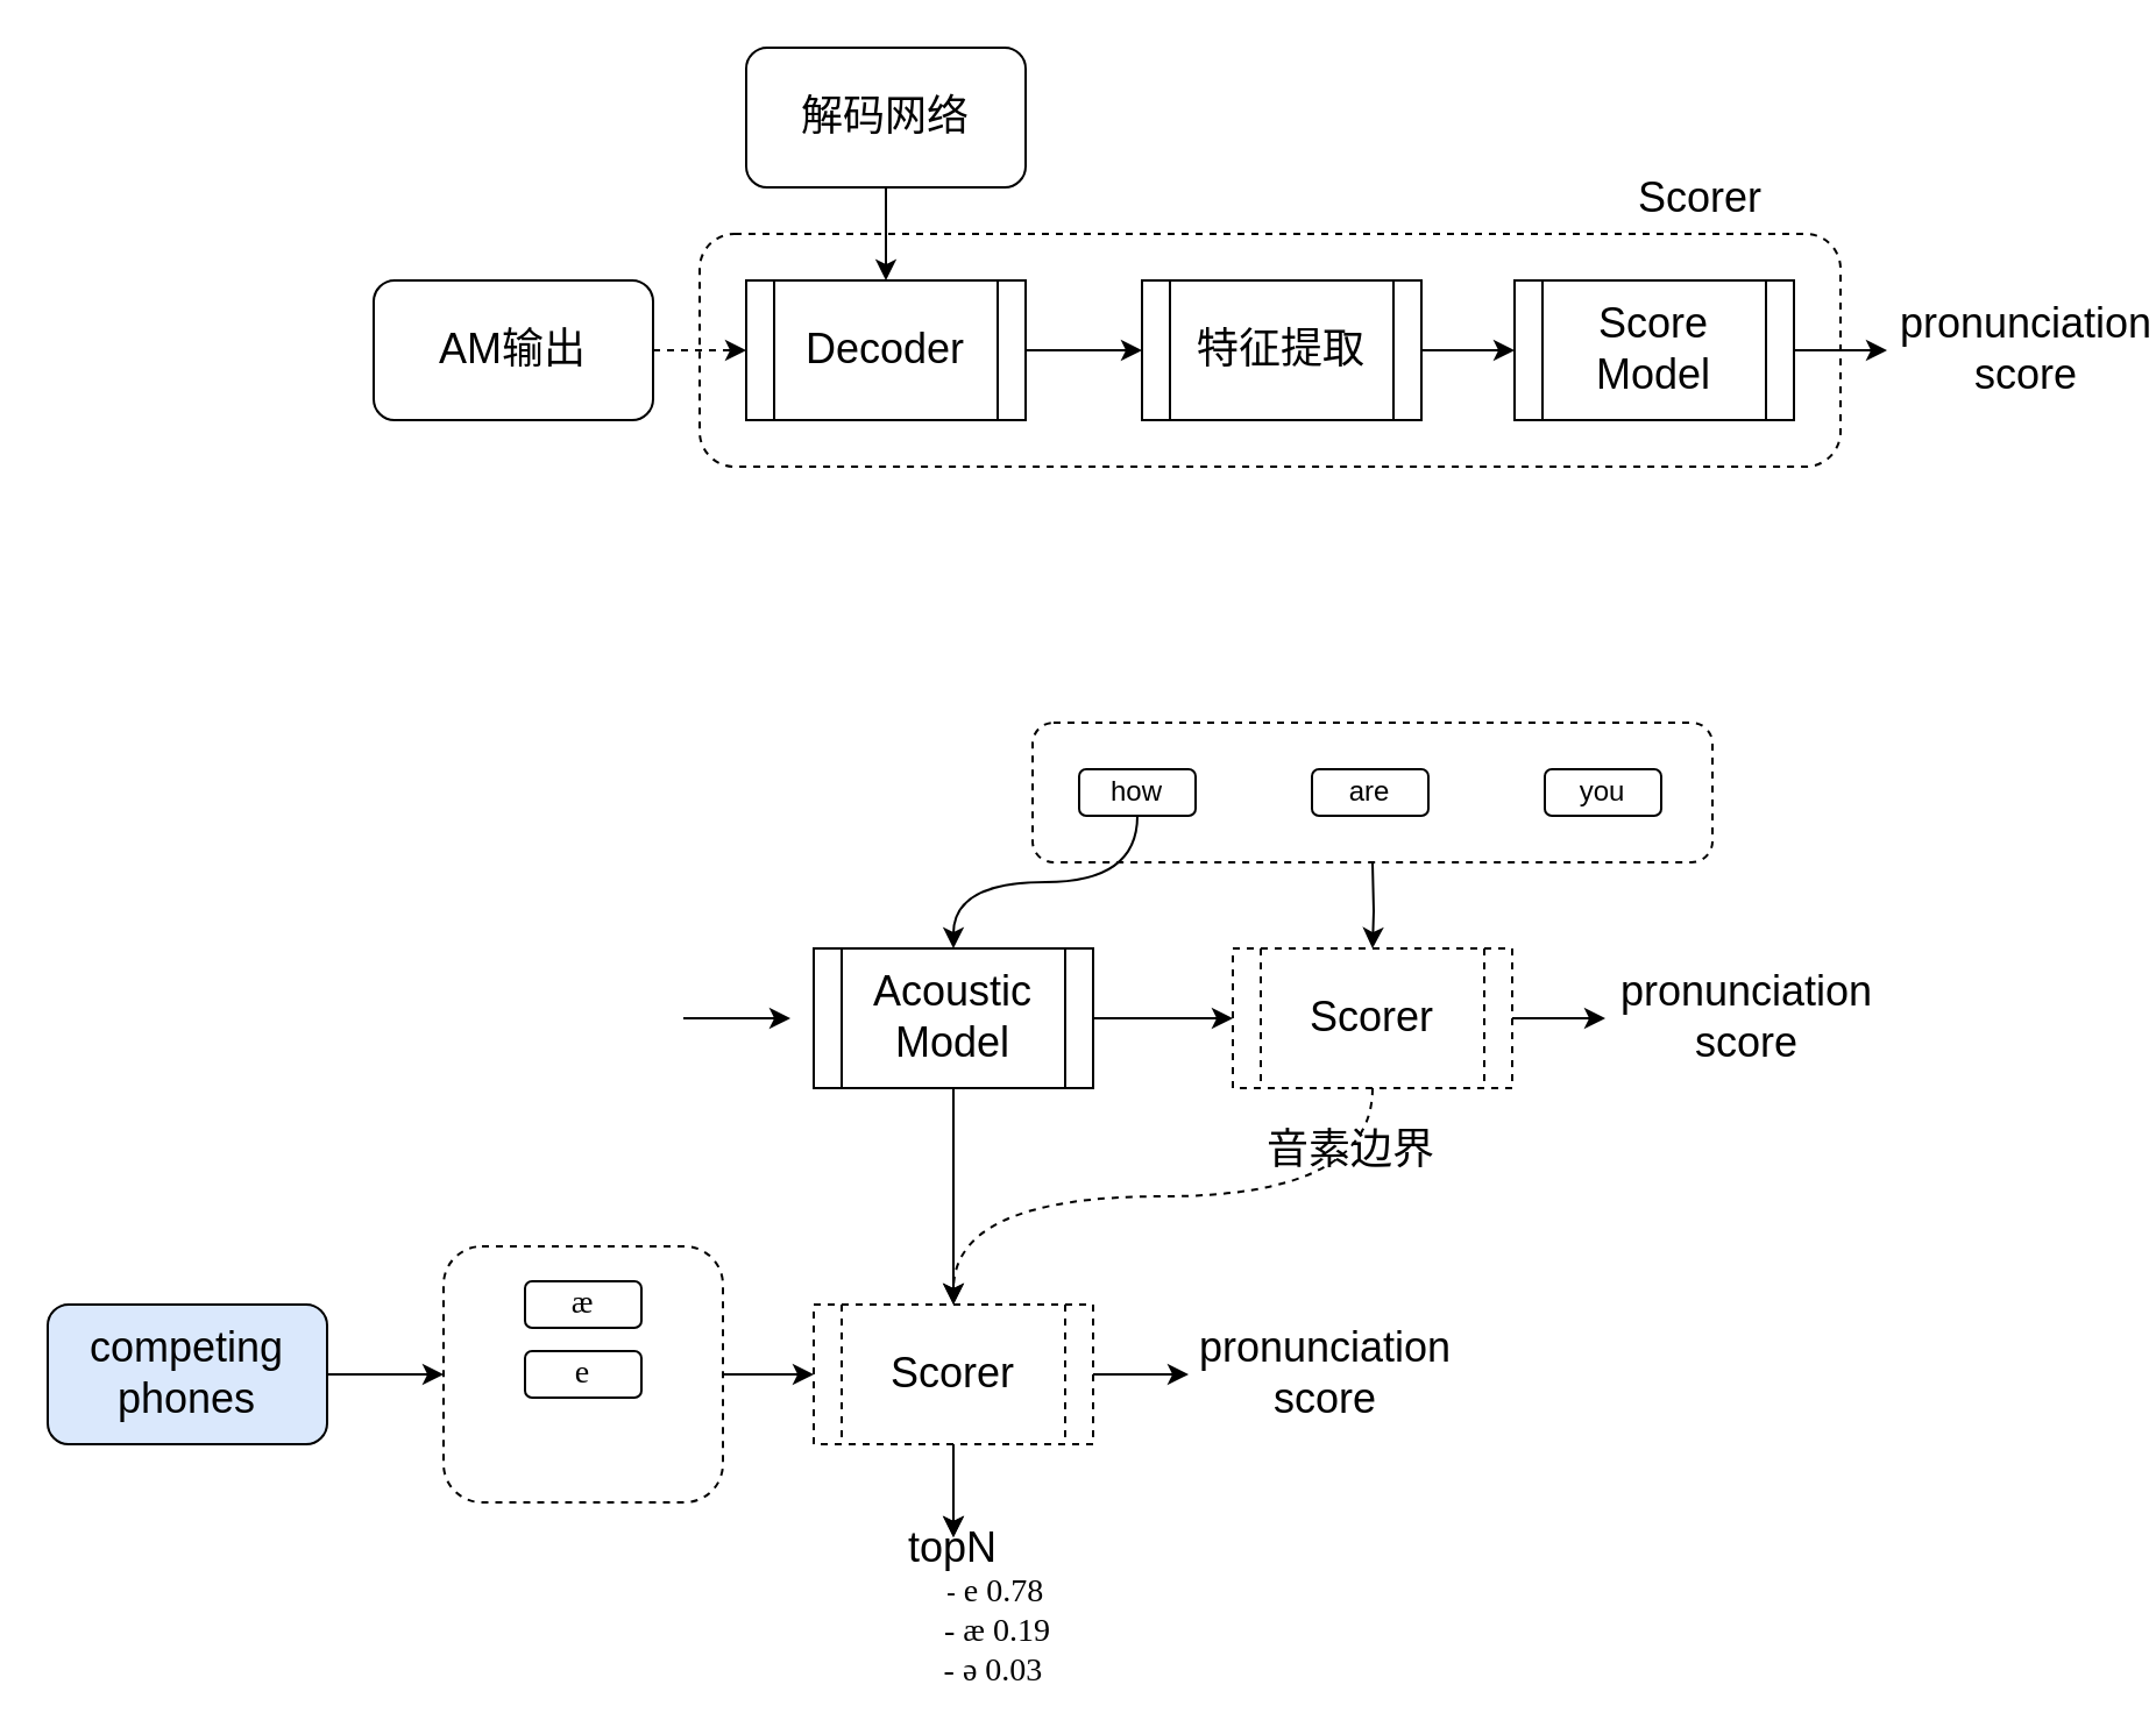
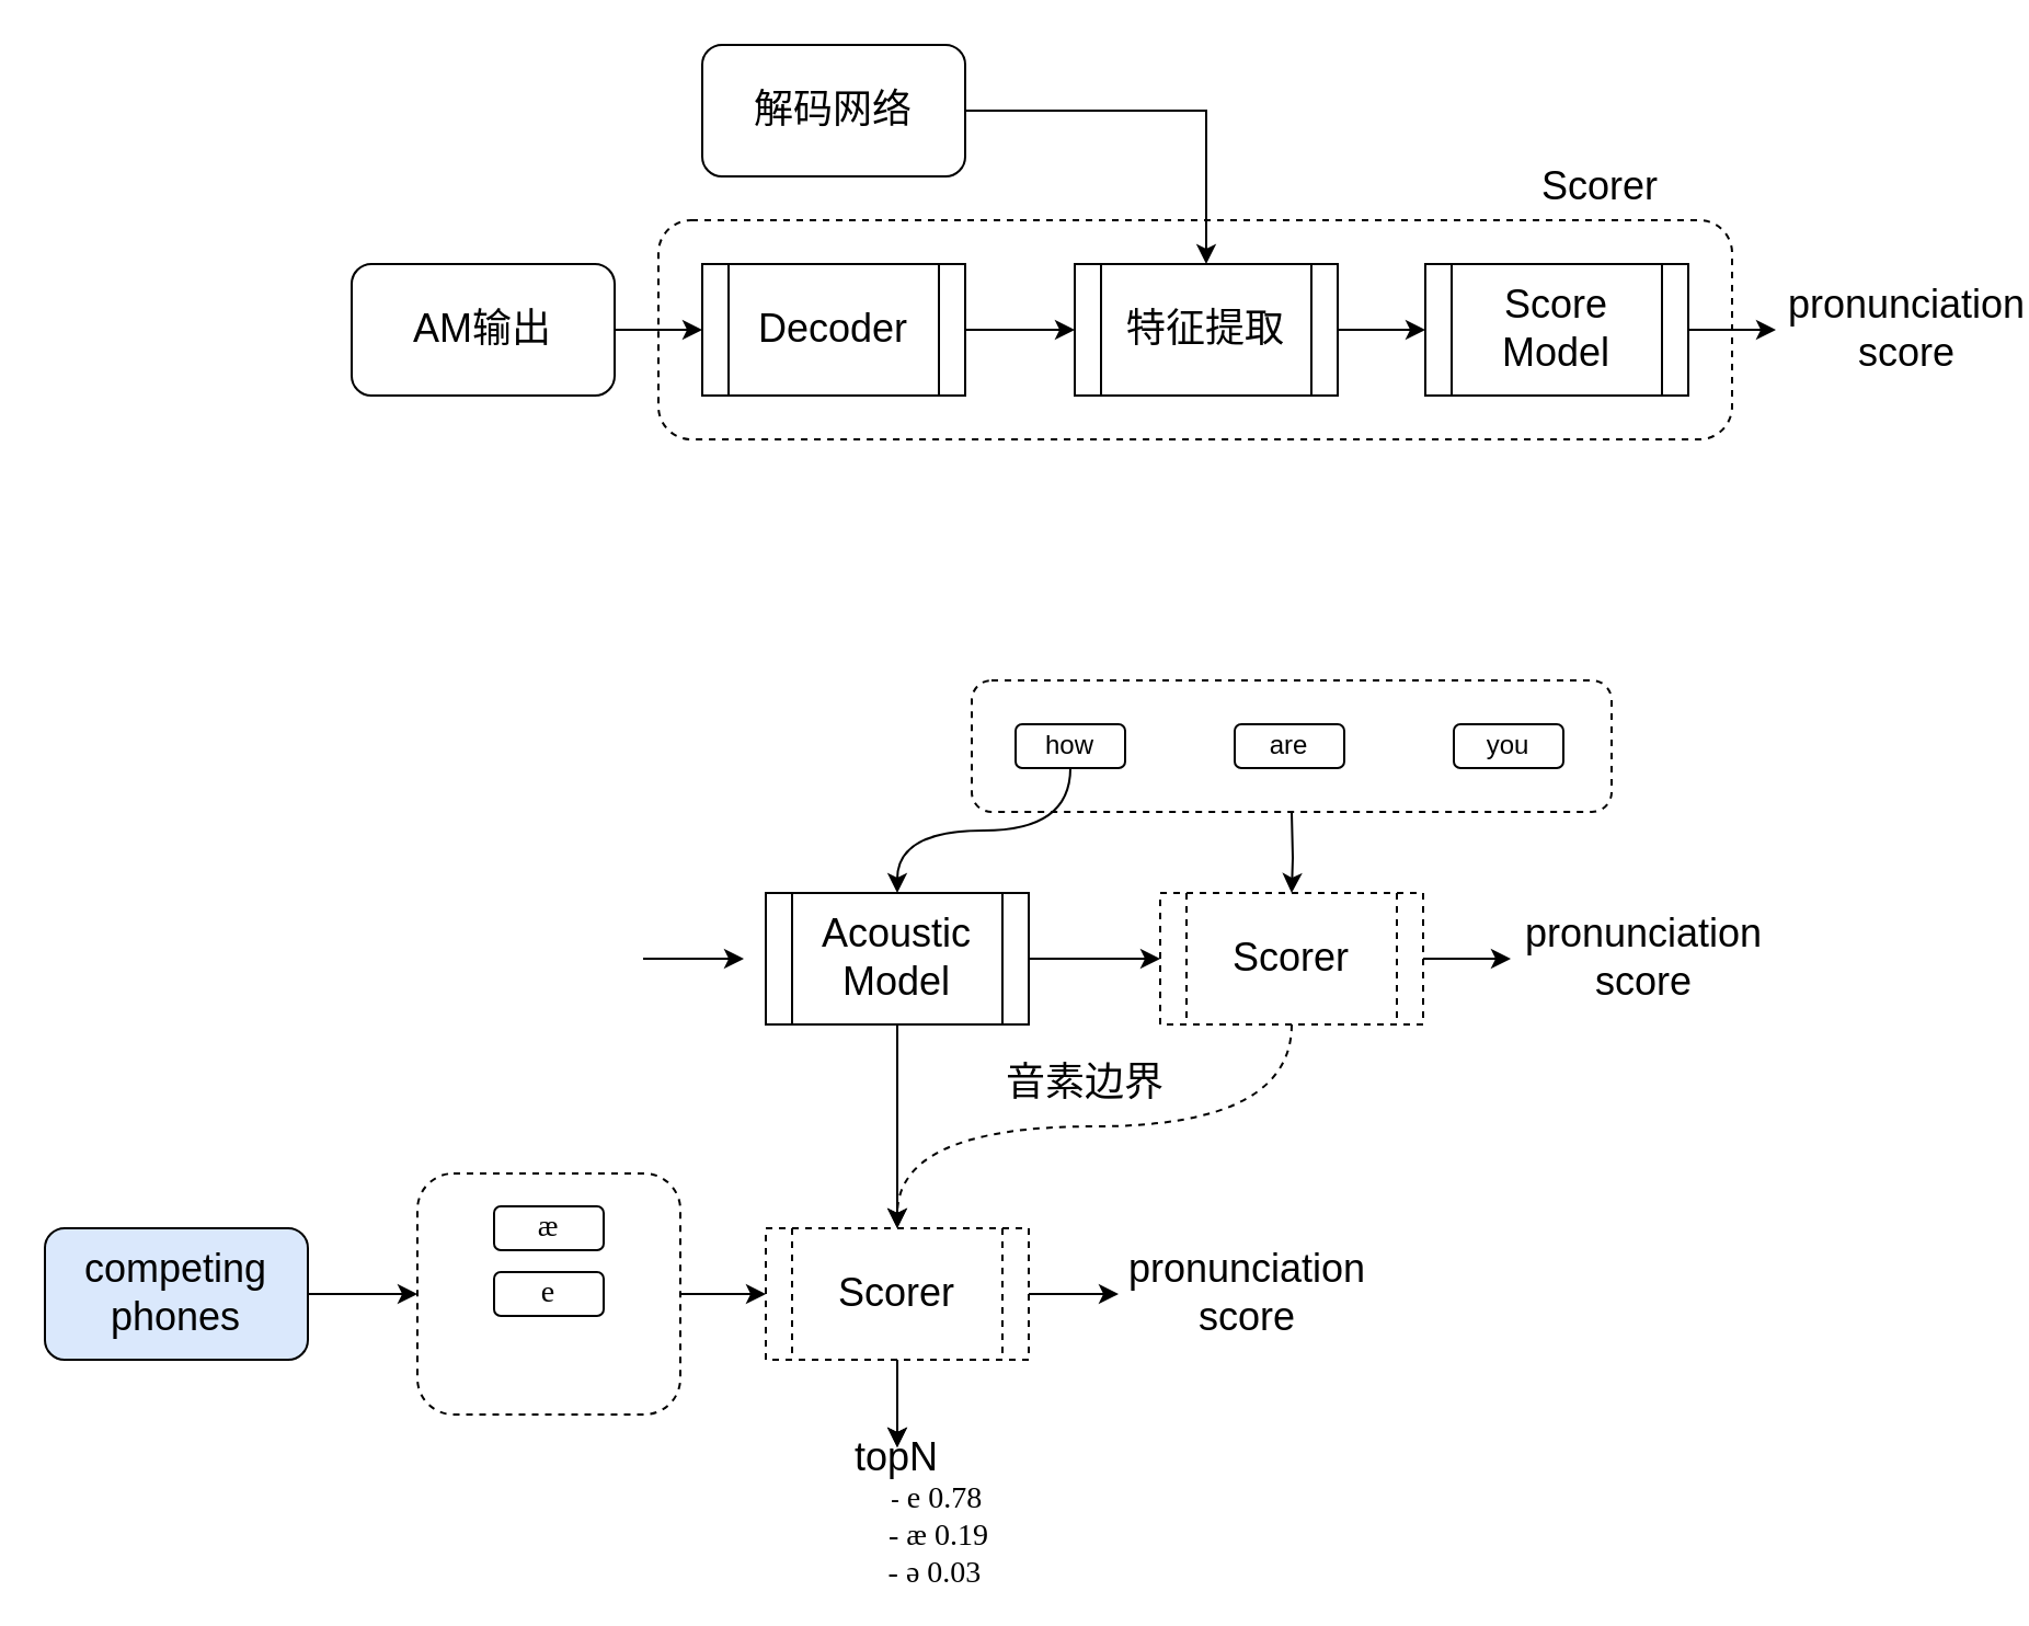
- <mxCell id="11" value="" style="edgeStyle=orthogonalEdgeStyle;rounded=0;orthogonalLoop=1;jettySize=auto;html=1;" edge="1" parent="1" source="12" target="8"><mxGeometry relative="1" as="geometry" /></mxCell>
+ <mxCell id="11" value="" style="edgeStyle=orthogonalEdgeStyle;rounded=0;orthogonalLoop=1;jettySize=auto;html=1;" edge="1" parent="1" source="12" target="19"><mxGeometry relative="1" as="geometry" /></mxCell>
- <mxCell id="9" value="" style="edgeStyle=orthogonalEdgeStyle;rounded=0;orthogonalLoop=1;jettySize=auto;html=1;dashed=1;" edge="1" parent="1" source="10" target="8"><mxGeometry relative="1" as="geometry" /></mxCell>
+ <mxCell id="9" value="" style="edgeStyle=orthogonalEdgeStyle;rounded=0;orthogonalLoop=1;jettySize=auto;html=1;" edge="1" parent="1" source="10" target="8"><mxGeometry relative="1" as="geometry" /></mxCell>
- <mxCell id="35" value="&lt;font style=&quot;font-size: 18px&quot;&gt;音素边界&lt;/font&gt;" style="text;html=1;strokeColor=none;fillColor=none;align=center;verticalAlign=middle;whiteSpace=wrap;rounded=0;" vertex="1" parent="1"><mxGeometry x="535" y="484" width="90" height="20" as="geometry" /></mxCell>
+ <mxCell id="35" value="&lt;font style=&quot;font-size: 18px&quot;&gt;音素边界&lt;/font&gt;" style="text;html=1;strokeColor=none;fillColor=none;align=center;verticalAlign=middle;whiteSpace=wrap;rounded=0;" vertex="1" parent="1"><mxGeometry x="450" y="484" width="90" height="20" as="geometry" /></mxCell>
